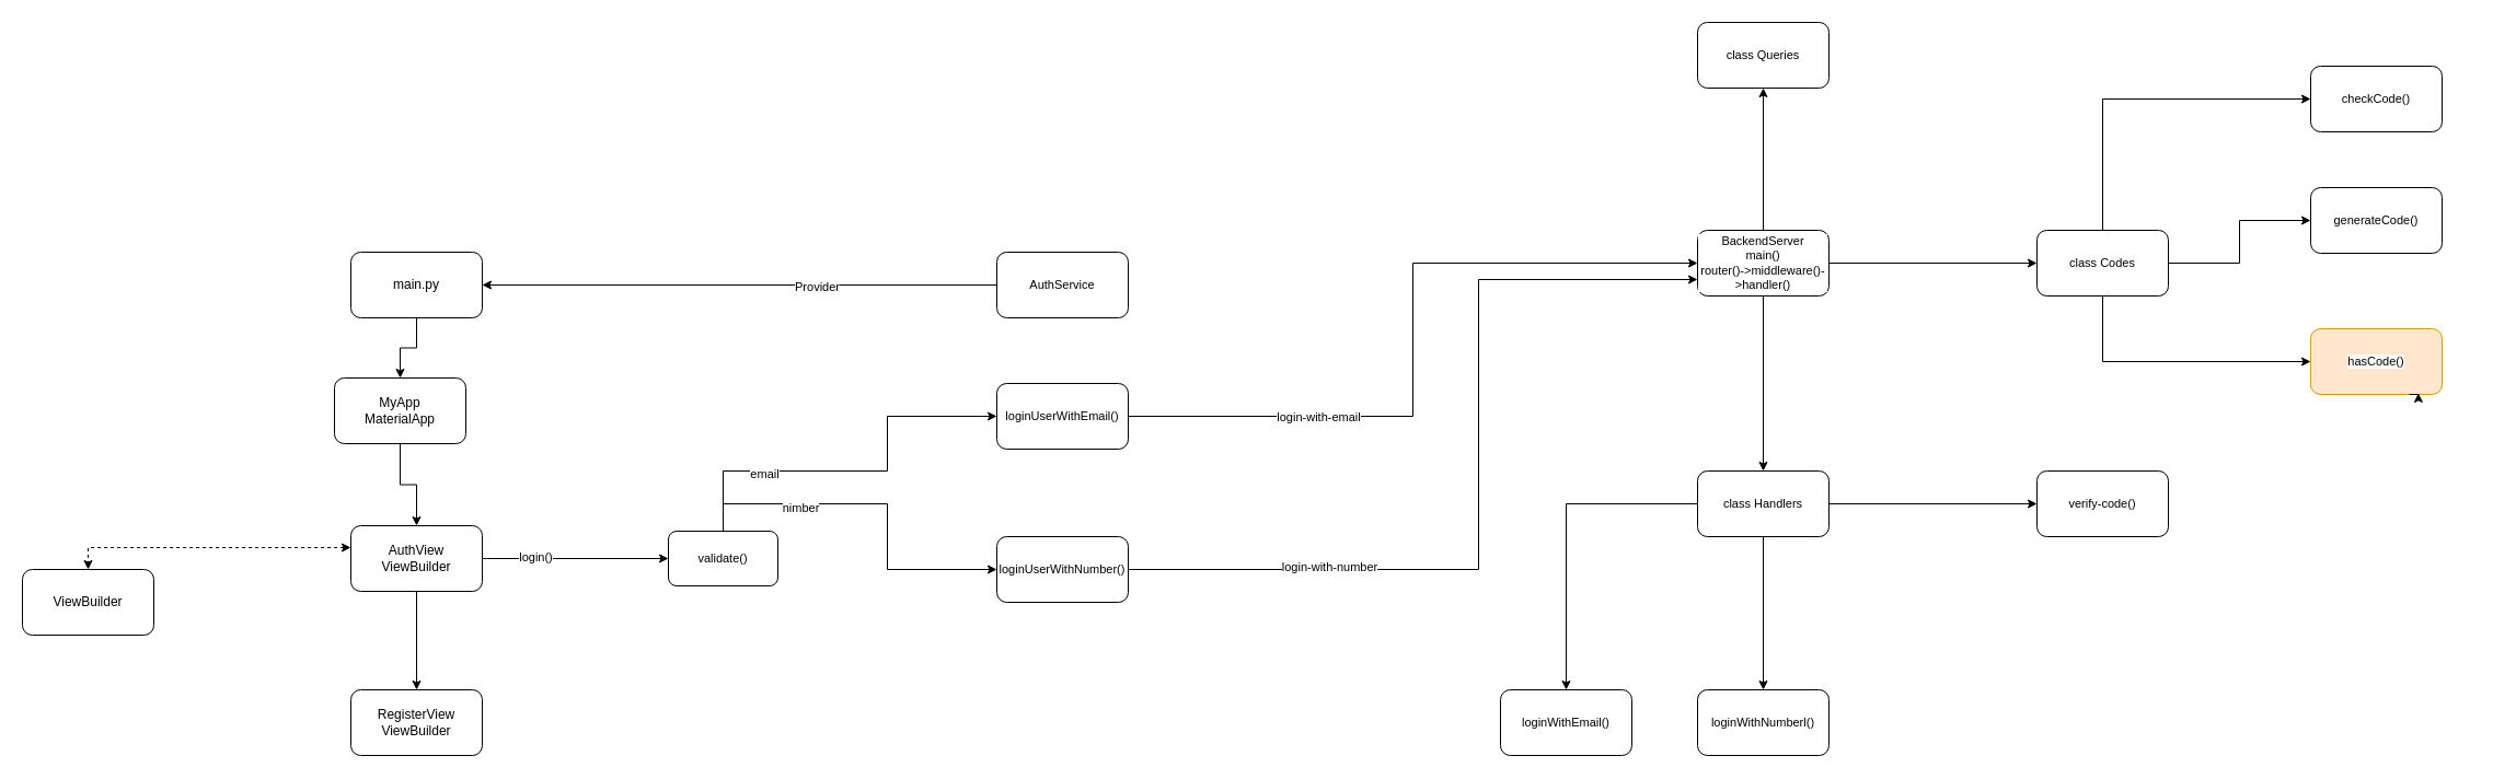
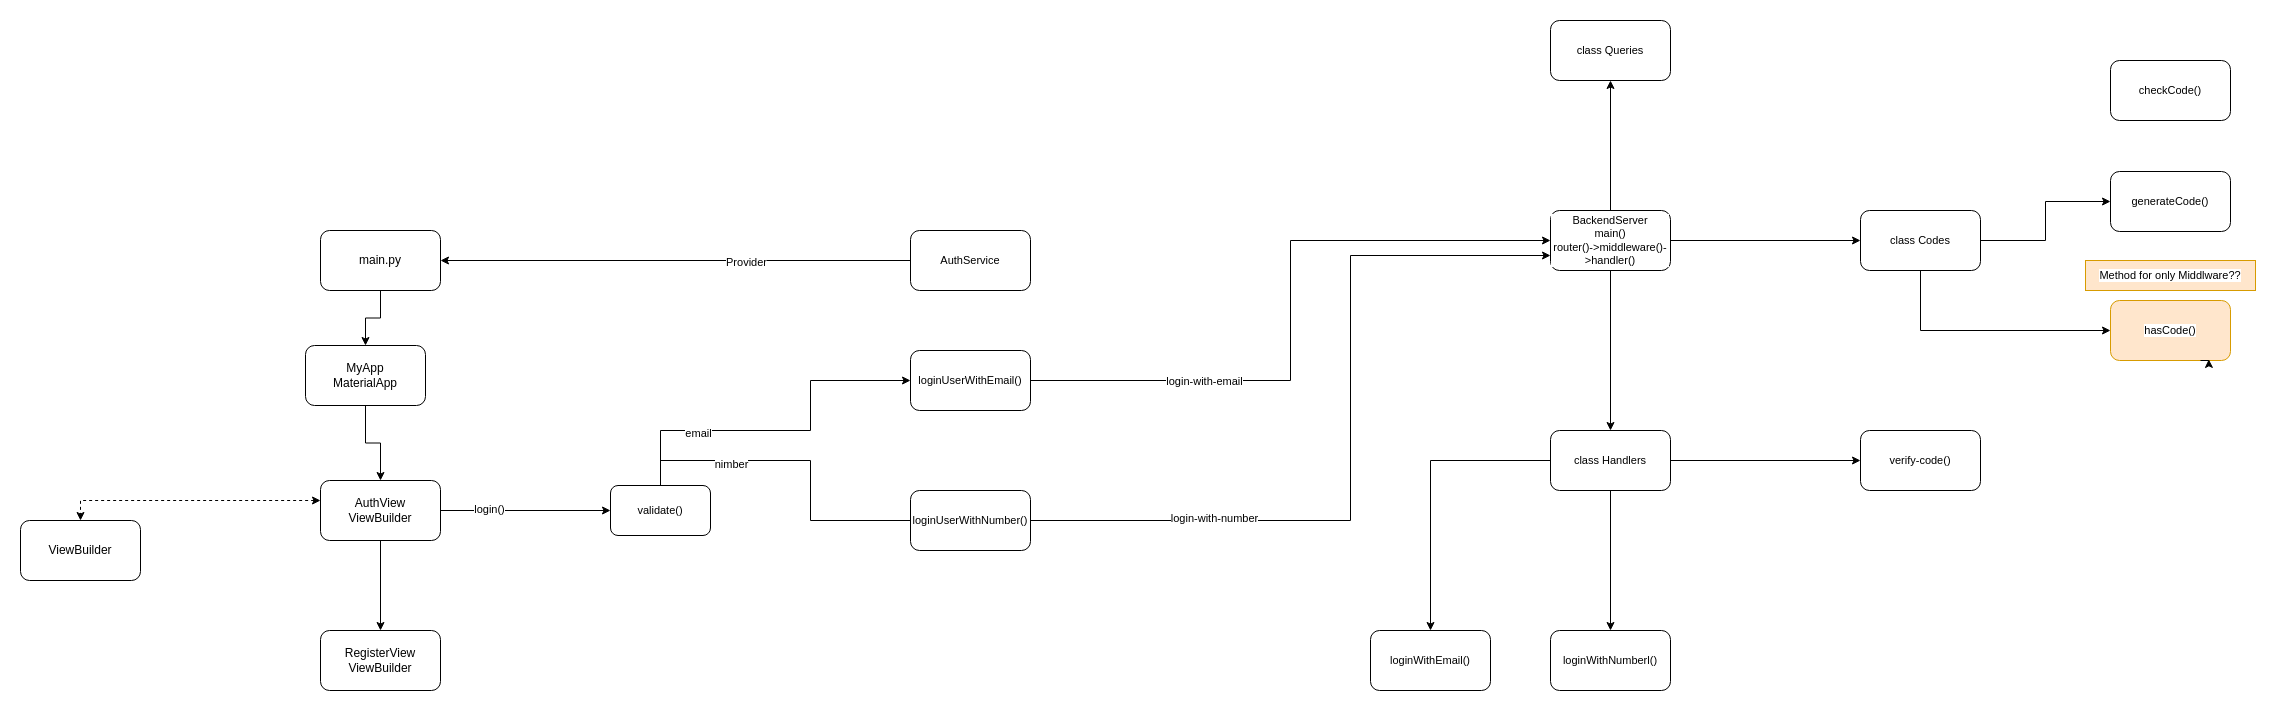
- <mxCell id="39" style="edgeStyle=orthogonalEdgeStyle;rounded=0;orthogonalLoop=1;jettySize=auto;html=1;entryX=0;entryY=0.5;entryDx=0;entryDy=0;strokeColor=default;align=center;verticalAlign=middle;fontFamily=Helvetica;fontSize=11;fontColor=default;labelBackgroundColor=default;endArrow=classic;" edge="1" parent="1" source="40" target="43"><mxGeometry relative="1" as="geometry"><Array as="points"><mxPoint x="1920" y="90" /></Array></mxGeometry></mxCell>
+ <mxCell id="46" value="Method for only Middlware??" style="text;html=1;align=center;verticalAlign=middle;whiteSpace=wrap;rounded=0;fontFamily=Helvetica;fontSize=11;labelBackgroundColor=default;fillColor=#ffe6cc;strokeColor=#d79b00;" vertex="1" parent="1"><mxGeometry x="2085" y="260" width="170" height="30" as="geometry" /></mxCell>
- <mxCell id="15" style="edgeStyle=orthogonalEdgeStyle;rounded=0;orthogonalLoop=1;jettySize=auto;html=1;entryX=0;entryY=0.5;entryDx=0;entryDy=0;strokeColor=default;align=center;verticalAlign=middle;fontFamily=Helvetica;fontSize=11;fontColor=default;labelBackgroundColor=default;endArrow=classic;" edge="1" parent="1" source="17" target="26"><mxGeometry relative="1" as="geometry"><Array as="points"><mxPoint x="810" y="460" /><mxPoint x="810" y="520" /></Array></mxGeometry></mxCell>
+ <mxCell id="15" style="edgeStyle=orthogonalEdgeStyle;rounded=0;orthogonalLoop=1;jettySize=auto;html=1;entryX=0;entryY=0.5;entryDx=0;entryDy=0;strokeColor=default;align=center;verticalAlign=middle;fontFamily=Helvetica;fontSize=11;fontColor=default;labelBackgroundColor=default;endArrow=none;" edge="1" parent="1" source="17" target="26"><mxGeometry relative="1" as="geometry"><Array as="points"><mxPoint x="810" y="460" /><mxPoint x="810" y="520" /></Array></mxGeometry></mxCell>
